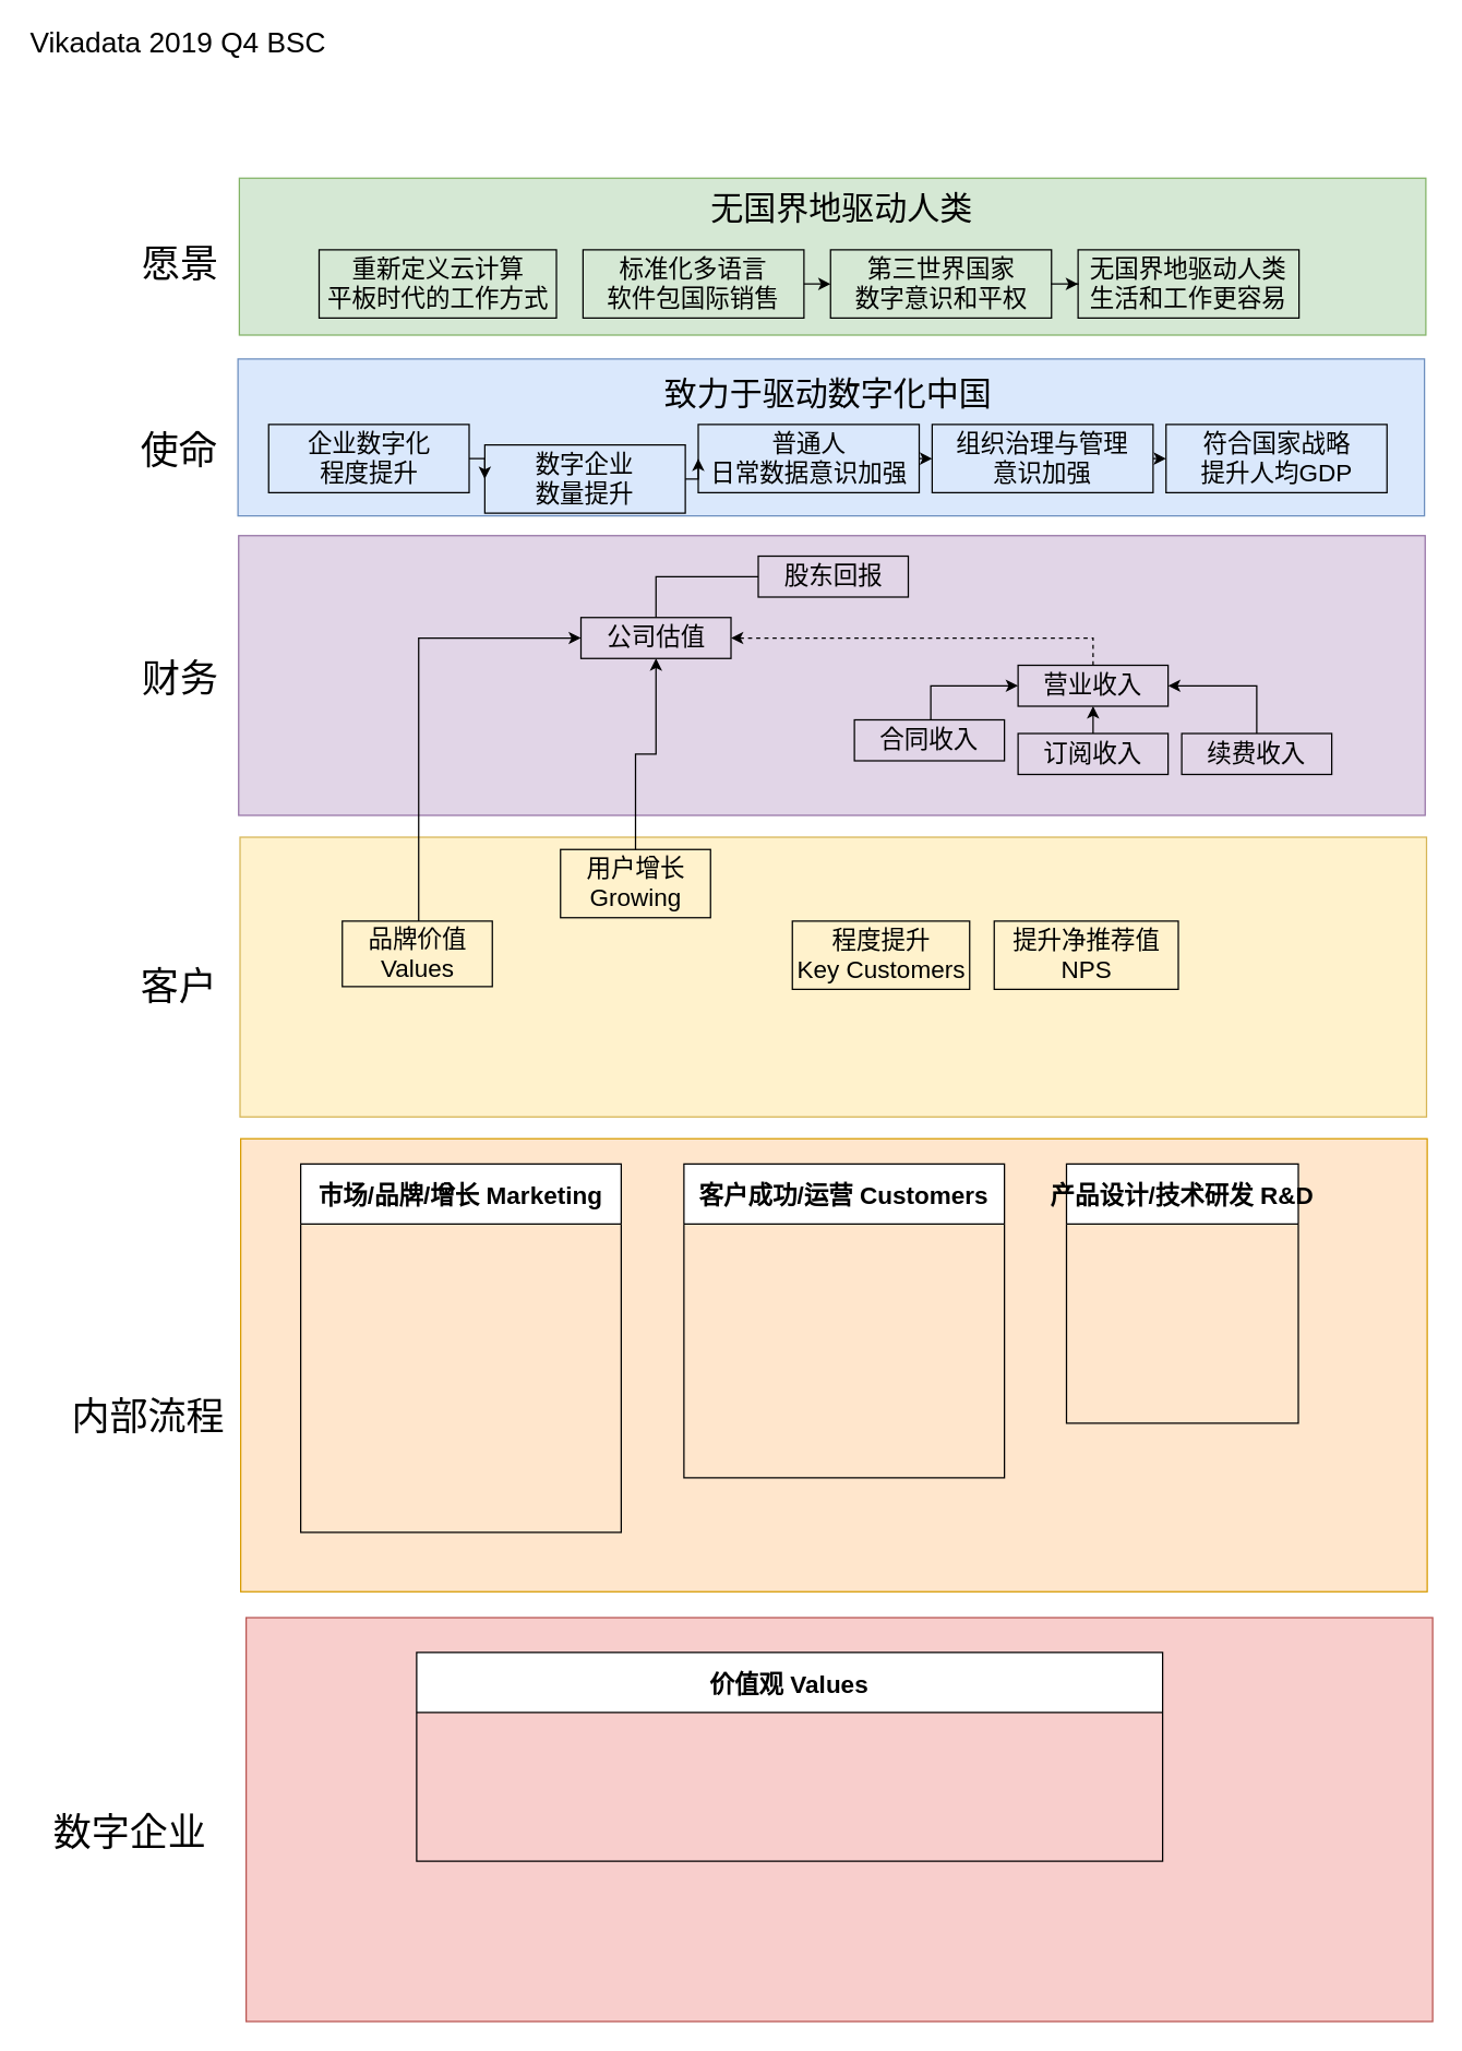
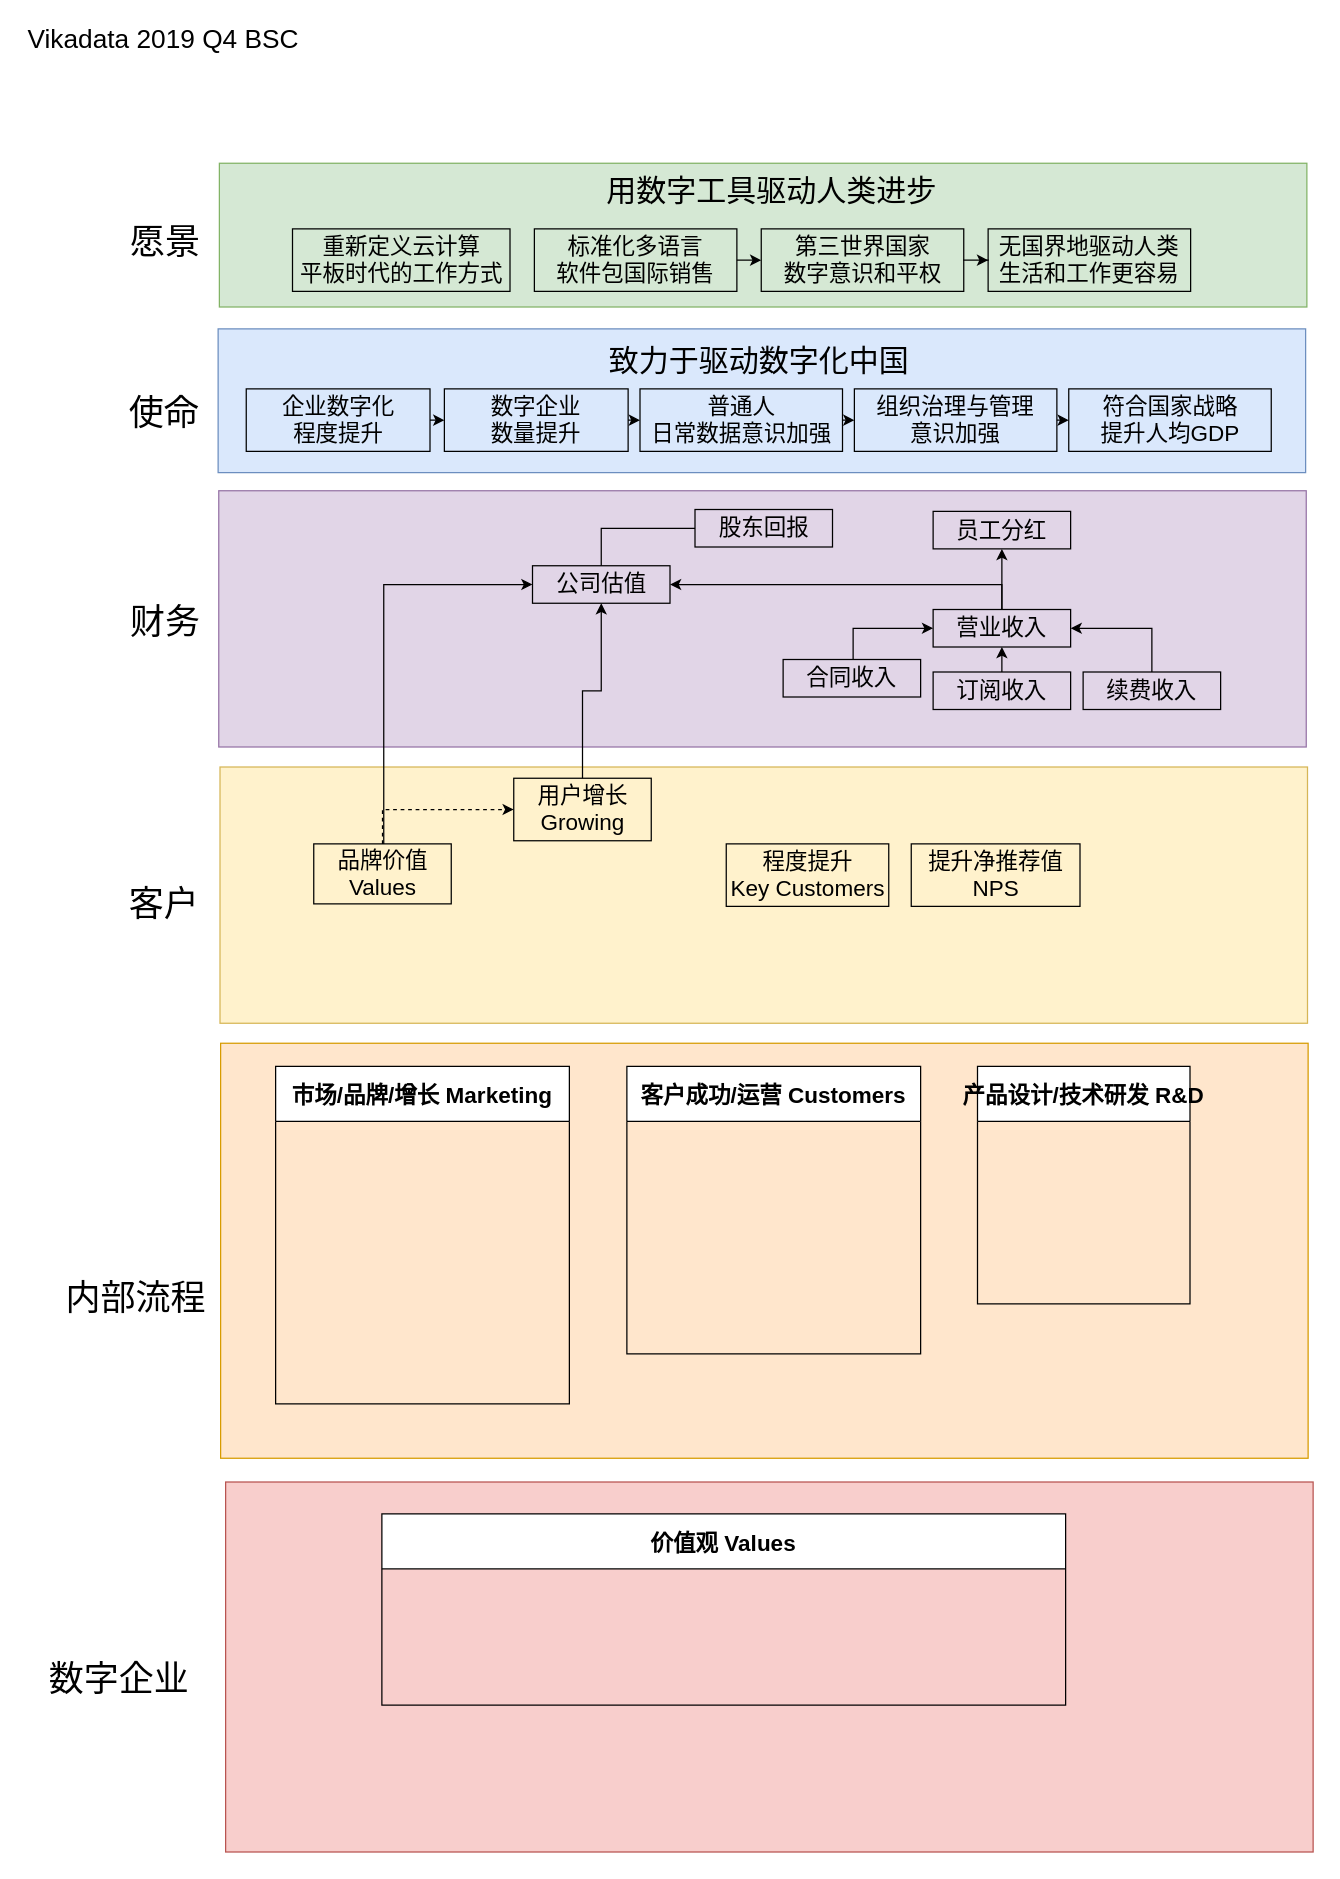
- <mxCell id="29" value="无国界地驱动人类" style="text;html=1;strokeColor=none;fillColor=none;align=center;verticalAlign=middle;whiteSpace=wrap;rounded=0;fontSize=24;" vertex="1" parent="1"><mxGeometry x="451.5" y="142.5" width="330" height="20" as="geometry" /></mxCell>
+ <mxCell id="29" value="用数字工具驱动人类进步" style="text;html=1;strokeColor=none;fillColor=none;align=center;verticalAlign=middle;whiteSpace=wrap;rounded=0;fontSize=24;" vertex="1" parent="1"><mxGeometry x="451.5" y="142.5" width="330" height="20" as="geometry" /></mxCell>
- <mxCell id="42" value="数字企业&lt;br&gt;数量提升" style="text;html=1;align=center;verticalAlign=middle;whiteSpace=wrap;rounded=0;fontSize=18;strokeColor=#000000;" vertex="1" parent="1"><mxGeometry x="355" y="325.5" width="147" height="50" as="geometry" /></mxCell>
+ <mxCell id="42" value="数字企业&lt;br&gt;数量提升" style="text;html=1;align=center;verticalAlign=middle;whiteSpace=wrap;rounded=0;fontSize=18;strokeColor=#000000;" vertex="1" parent="1"><mxGeometry x="355" y="310.5" width="147" height="50" as="geometry" /></mxCell>
+ <mxCell id="54" value="员工分红" style="text;html=1;align=center;verticalAlign=middle;whiteSpace=wrap;rounded=0;fontSize=18;strokeColor=#000000;" vertex="1" parent="1"><mxGeometry x="746" y="408.5" width="110" height="30" as="geometry" /></mxCell>
+ <mxCell id="20" style="edgeStyle=orthogonalEdgeStyle;rounded=0;orthogonalLoop=1;jettySize=auto;html=1;entryX=0.5;entryY=1;entryDx=0;entryDy=0;fontSize=21;" edge="1" parent="1" source="21" target="54"><mxGeometry relative="1" as="geometry" /></mxCell>
- <mxCell id="19" style="edgeStyle=orthogonalEdgeStyle;rounded=0;orthogonalLoop=1;jettySize=auto;html=1;entryX=1;entryY=0.5;entryDx=0;entryDy=0;fontSize=28;exitX=0.5;exitY=0;exitDx=0;exitDy=0;dashed=1;" edge="1" parent="1" source="21" target="18"><mxGeometry relative="1" as="geometry" /></mxCell>
+ <mxCell id="19" style="edgeStyle=orthogonalEdgeStyle;rounded=0;orthogonalLoop=1;jettySize=auto;html=1;entryX=1;entryY=0.5;entryDx=0;entryDy=0;fontSize=28;exitX=0.5;exitY=0;exitDx=0;exitDy=0;" edge="1" parent="1" source="21" target="18"><mxGeometry relative="1" as="geometry" /></mxCell>
+ <mxCell id="24" style="edgeStyle=orthogonalEdgeStyle;rounded=0;orthogonalLoop=1;jettySize=auto;html=1;exitX=0.5;exitY=0;exitDx=0;exitDy=0;entryX=0;entryY=0.5;entryDx=0;entryDy=0;fontSize=28;dashed=1;" edge="1" parent="1" source="26" target="12"><mxGeometry relative="1" as="geometry" /></mxCell>
